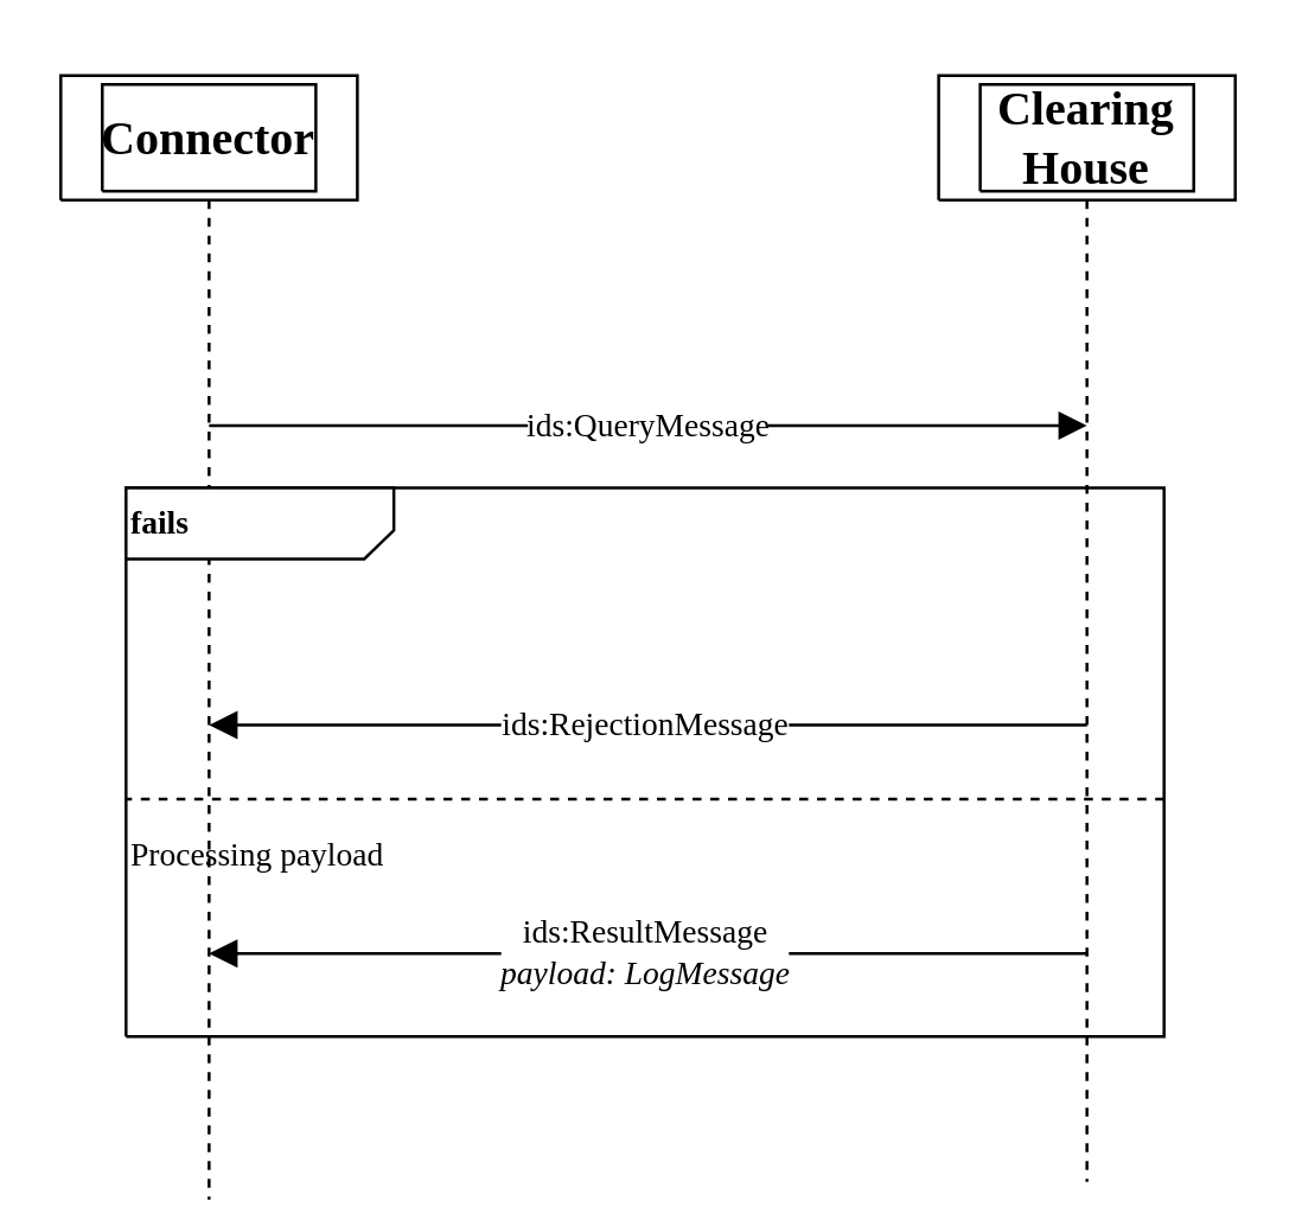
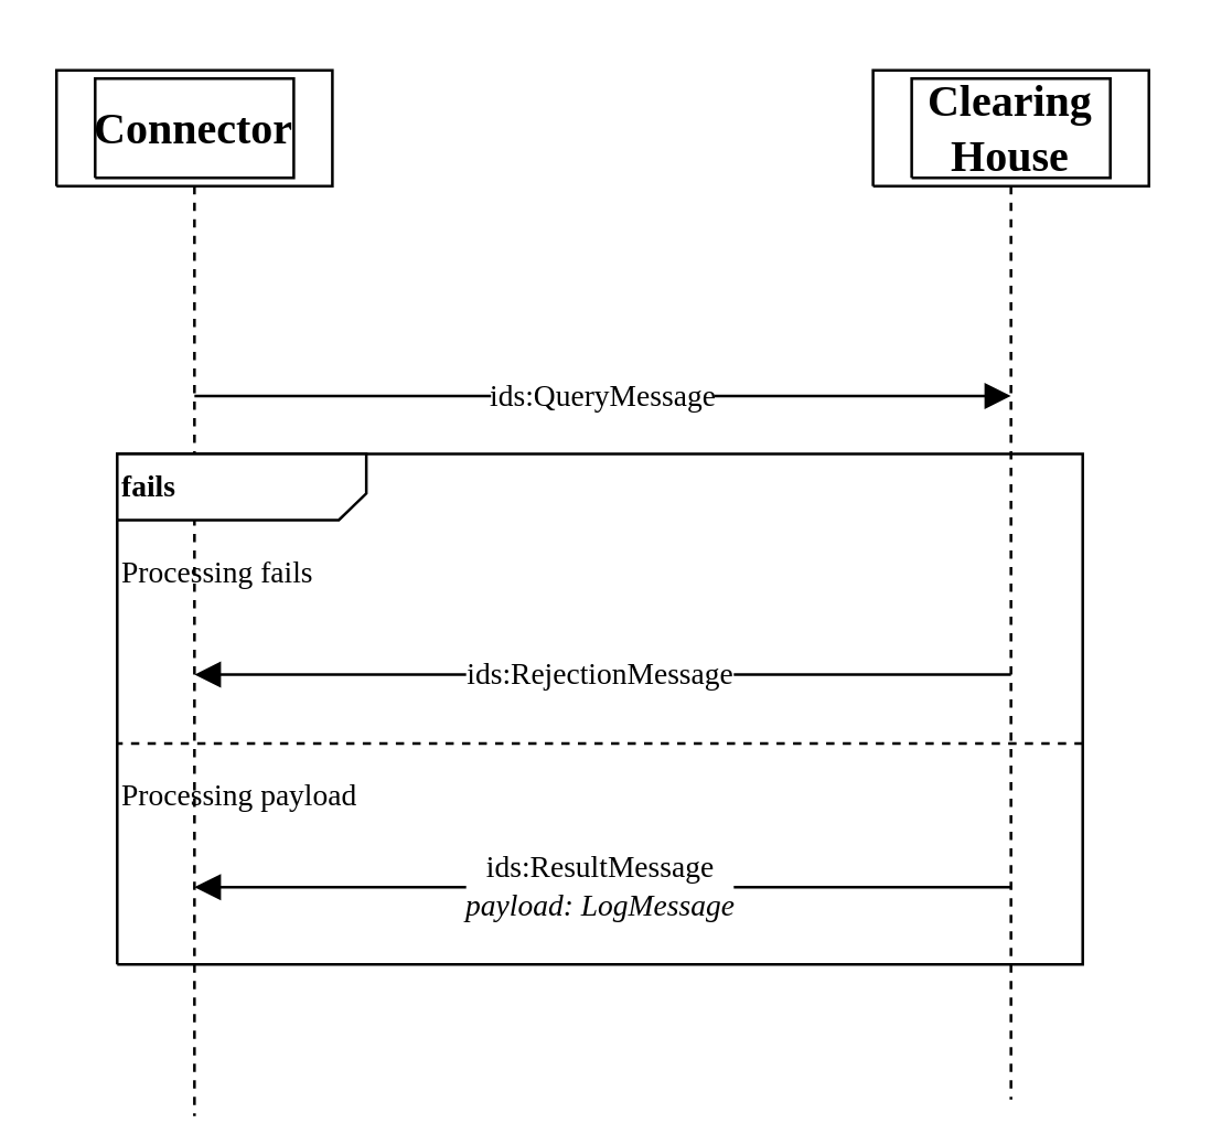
+ <mxCell id="15" value="&lt;font style=&quot;font-size: 11px ; font-family: &amp;#34;calibri&amp;#34; ; color: #000000 ; direction: ltr ; letter-spacing: 0px ; line-height: 120% ; opacity: 1&quot;&gt;Processing fails&lt;br&gt;&lt;br&gt;&lt;br&gt;&lt;br&gt;&lt;/font&gt;" style="verticalAlign=middle;align=left;vsdxID=1030;fillColor=none;gradientColor=none;dashed=1;labelBackgroundColor=none;rounded=0;html=1;strokeColor=none;whiteSpace=wrap;" parent="1" vertex="1"><mxGeometry x="42" y="188" width="350" height="80" as="geometry" /></mxCell>
